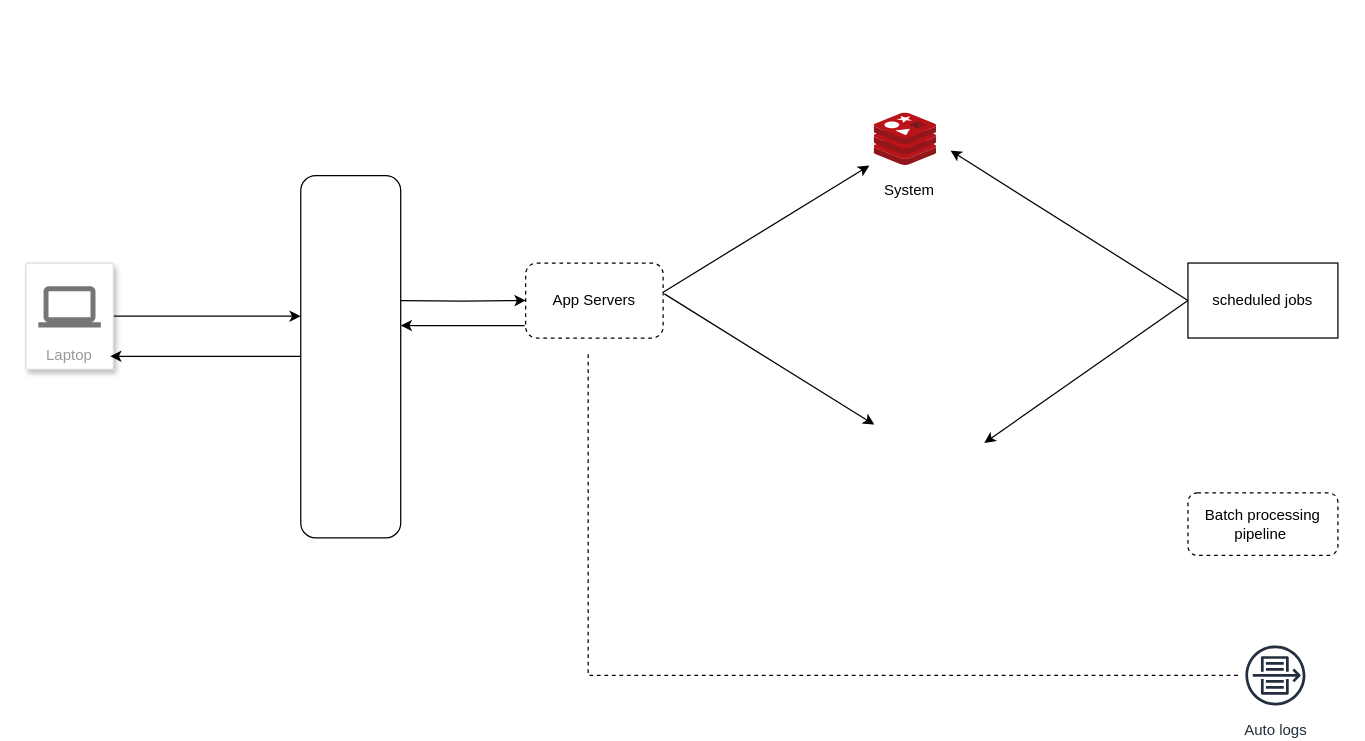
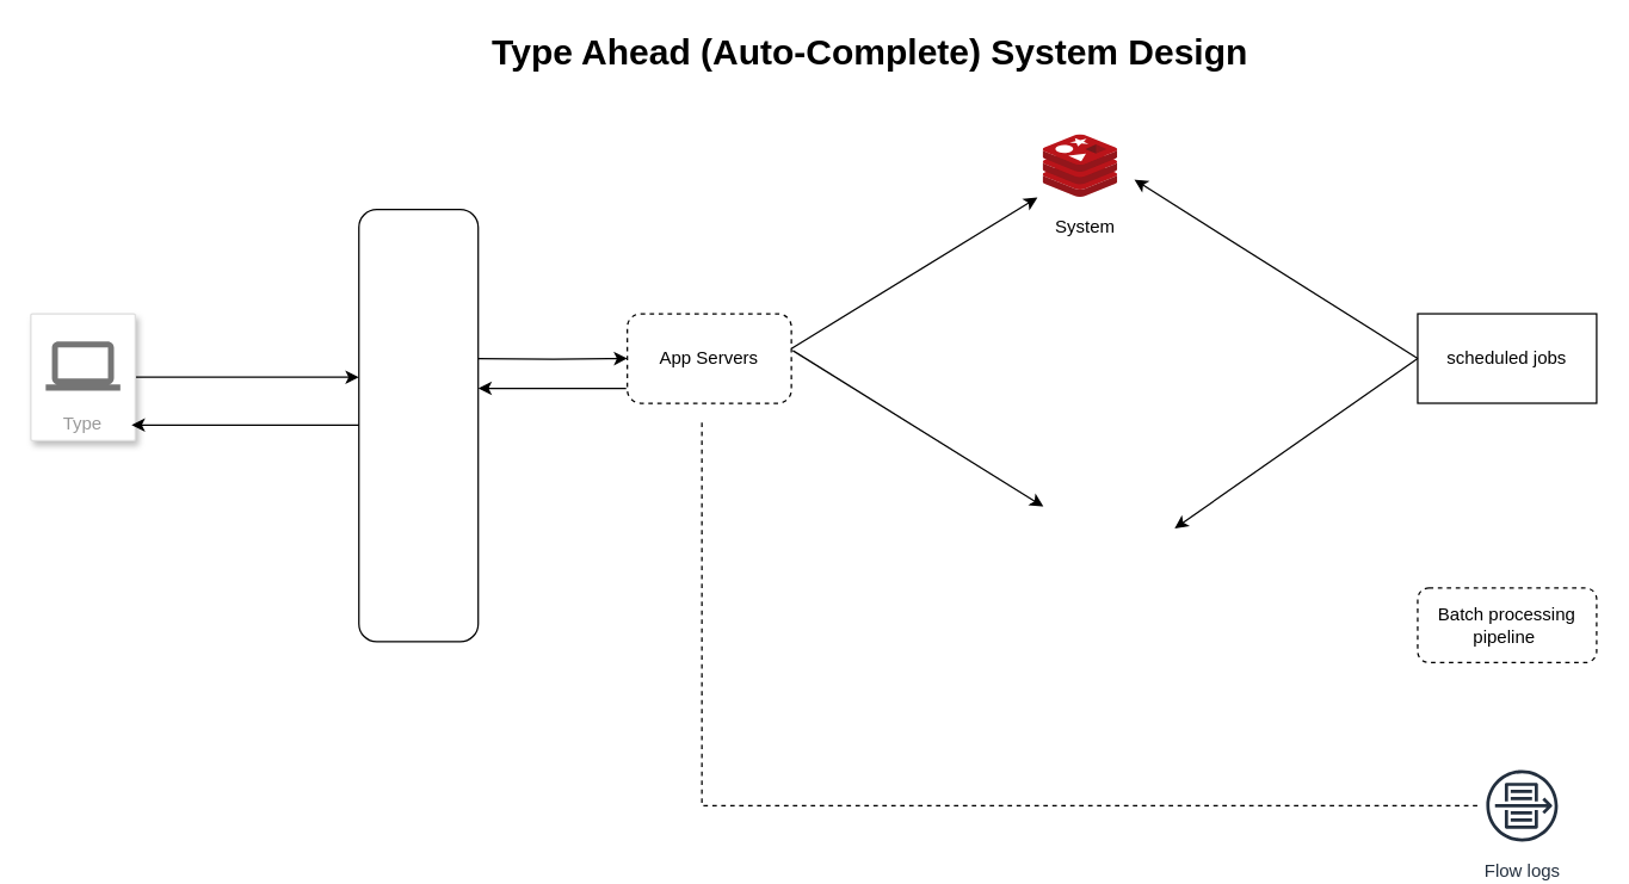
+ <mxCell id="31" value="&lt;b&gt;&lt;font style=&quot;font-size: 24px;&quot;&gt;Type Ahead (Auto-Complete) System Design&lt;/font&gt;&lt;/b&gt;" style="text;html=1;align=center;verticalAlign=middle;whiteSpace=wrap;rounded=0;" vertex="1" parent="2"><mxGeometry x="168" width="790" height="30" as="geometry" /></mxCell>
- <mxCell id="4" value="Laptop" style="strokeColor=#dddddd;shadow=1;strokeWidth=1;rounded=1;absoluteArcSize=1;arcSize=2;labelPosition=center;verticalLabelPosition=middle;align=center;verticalAlign=bottom;spacingLeft=0;fontColor=#999999;fontSize=12;whiteSpace=wrap;spacingBottom=2;html=1;" vertex="1" parent="2"><mxGeometry y="190" width="70" height="85" as="geometry" /></mxCell>
+ <mxCell id="4" value="Type" style="strokeColor=#dddddd;shadow=1;strokeWidth=1;rounded=1;absoluteArcSize=1;arcSize=2;labelPosition=center;verticalLabelPosition=middle;align=center;verticalAlign=bottom;spacingLeft=0;fontColor=#999999;fontSize=12;whiteSpace=wrap;spacingBottom=2;html=1;" vertex="1" parent="2"><mxGeometry y="190" width="70" height="85" as="geometry" /></mxCell>
- <mxCell id="27" value="Auto logs" style="sketch=0;outlineConnect=0;fontColor=#232F3E;gradientColor=none;strokeColor=#232F3E;fillColor=#ffffff;dashed=0;verticalLabelPosition=bottom;verticalAlign=top;align=center;html=1;fontSize=12;fontStyle=0;aspect=fixed;shape=mxgraph.aws4.resourceIcon;resIcon=mxgraph.aws4.flow_logs;" vertex="1" parent="2"><mxGeometry x="970" y="490" width="60" height="60" as="geometry" /></mxCell>
+ <mxCell id="27" value="Flow logs" style="sketch=0;outlineConnect=0;fontColor=#232F3E;gradientColor=none;strokeColor=#232F3E;fillColor=#ffffff;dashed=0;verticalLabelPosition=bottom;verticalAlign=top;align=center;html=1;fontSize=12;fontStyle=0;aspect=fixed;shape=mxgraph.aws4.resourceIcon;resIcon=mxgraph.aws4.flow_logs;" vertex="1" parent="2"><mxGeometry x="970" y="490" width="60" height="60" as="geometry" /></mxCell>
